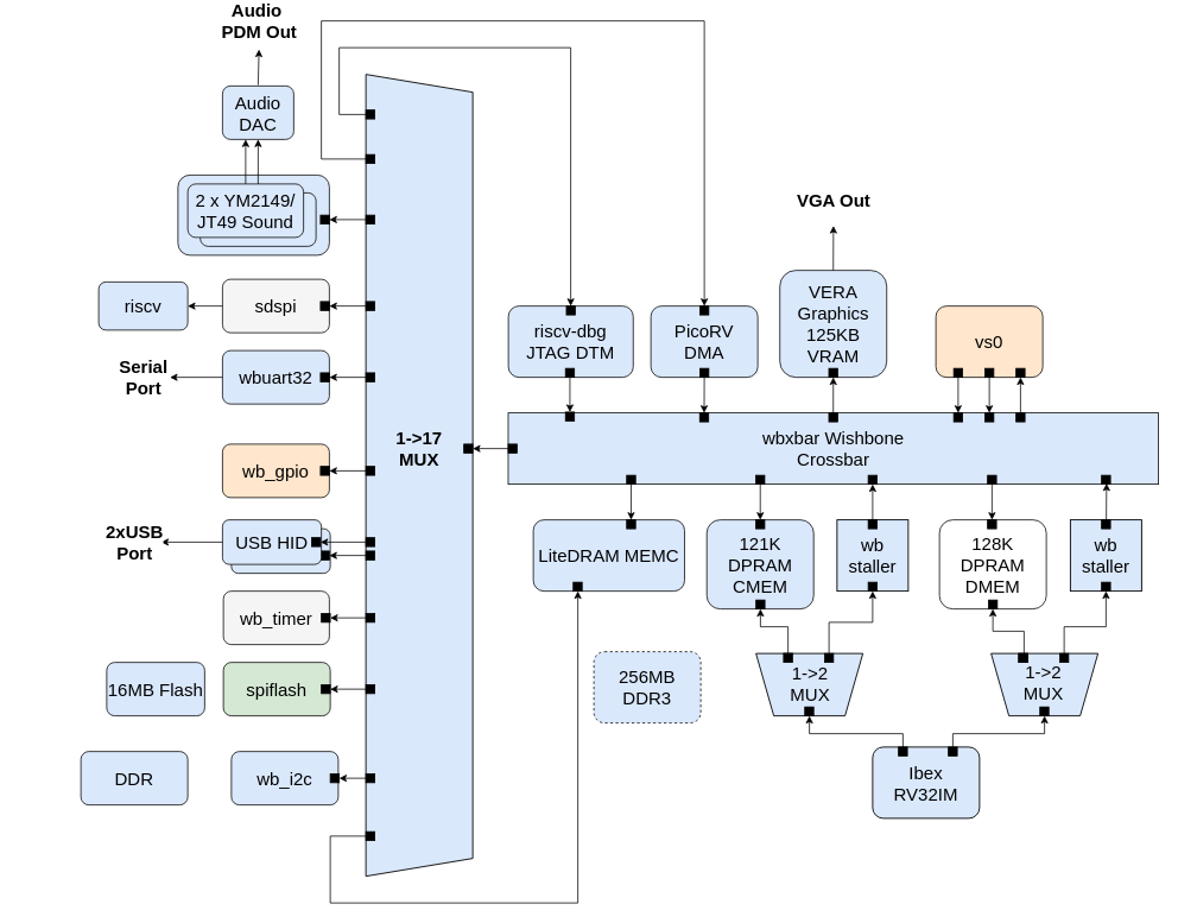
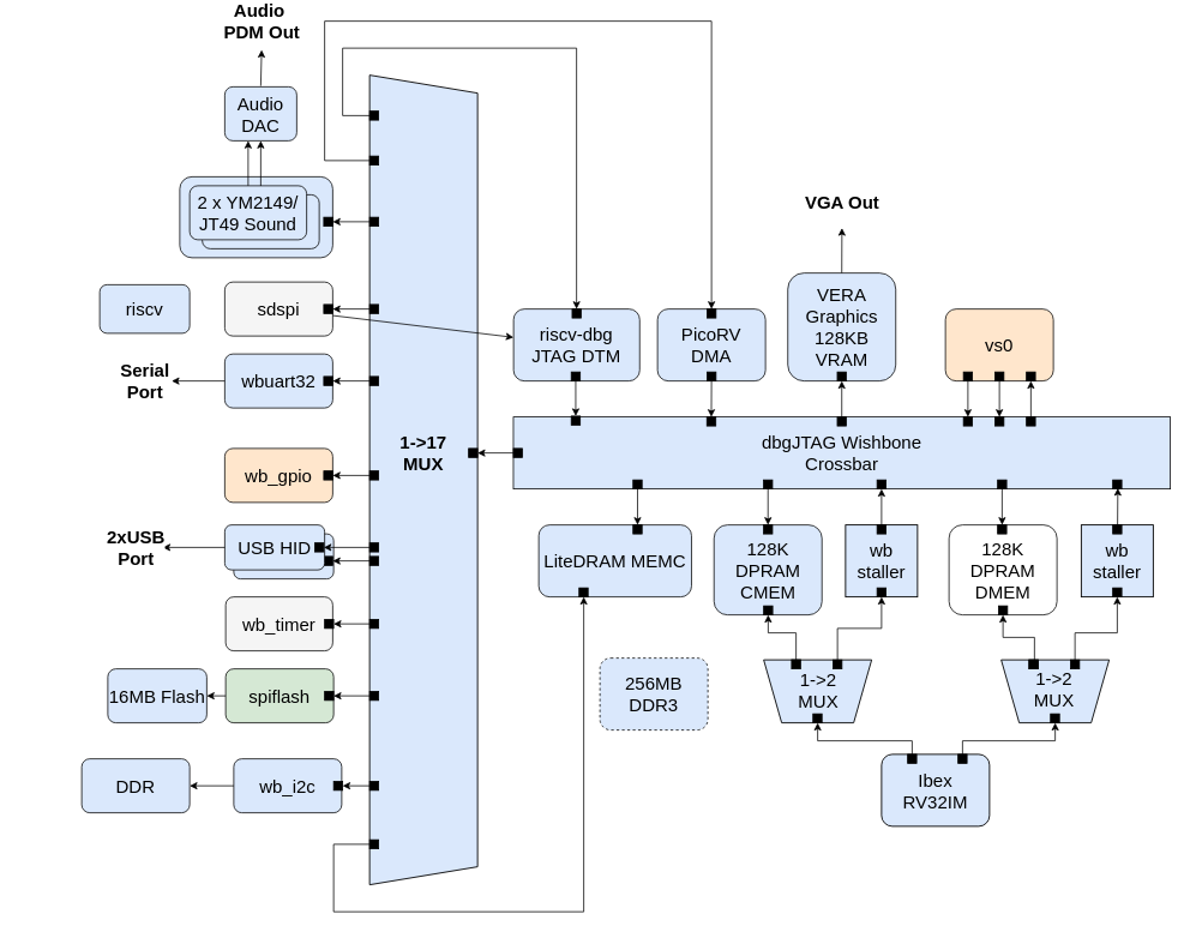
- <mxCell id="61" value="" style="endArrow=classic;html=1;rounded=0;fontSize=20;strokeColor=default;" parent="1" source="32" target="60" edge="1"><mxGeometry width="50" height="50" relative="1" as="geometry"><mxPoint x="440" y="570" as="sourcePoint" /><mxPoint x="490" y="520" as="targetPoint" /></mxGeometry></mxCell>
+ <mxCell id="61" value="" style="endArrow=classic;html=1;rounded=0;fontSize=20;strokeColor=default;" parent="1" source="32" target="88" edge="1"><mxGeometry width="50" height="50" relative="1" as="geometry"><mxPoint x="440" y="570" as="sourcePoint" /><mxPoint x="490" y="520" as="targetPoint" /></mxGeometry></mxCell>
- <mxCell id="11" value="VERA Graphics&lt;br&gt;125KB VRAM&lt;br&gt;" style="rounded=1;whiteSpace=wrap;html=1;fontSize=20;fillColor=#dae8fc;strokeColor=#000000;" parent="1" vertex="1"><mxGeometry x="874.8" width="120" height="120" as="geometry" y="300" /></mxCell>
+ <mxCell id="11" value="VERA Graphics&lt;br&gt;128KB VRAM&lt;br&gt;" style="rounded=1;whiteSpace=wrap;html=1;fontSize=20;fillColor=#dae8fc;strokeColor=#000000;" parent="1" vertex="1"><mxGeometry x="874.8" width="120" height="120" as="geometry" y="300" /></mxCell>
- <mxCell id="9" value="wbxbar Wishbone&lt;br&gt;Crossbar" style="rounded=0;whiteSpace=wrap;html=1;fontSize=20;fontStyle=0;fillColor=#DAE8FC;" parent="1" vertex="1"><mxGeometry x="569.8" y="460" width="730.2" height="80" as="geometry" /></mxCell>
+ <mxCell id="9" value="dbgJTAG Wishbone&lt;br&gt;Crossbar" style="rounded=0;whiteSpace=wrap;html=1;fontSize=20;fontStyle=0;fillColor=#DAE8FC;" parent="1" vertex="1"><mxGeometry x="569.8" y="460" width="730.2" height="80" as="geometry" /></mxCell>
- <mxCell id="93" value="121K&lt;br&gt;DPRAM&lt;br&gt;CMEM" style="rounded=1;whiteSpace=wrap;html=1;fontSize=20;fillColor=#DAE8FC;" parent="1" vertex="1"><mxGeometry x="792.8" y="580" width="120" height="100" as="geometry" /></mxCell>
+ <mxCell id="93" value="128K&lt;br&gt;DPRAM&lt;br&gt;CMEM" style="rounded=1;whiteSpace=wrap;html=1;fontSize=20;fillColor=#DAE8FC;" parent="1" vertex="1"><mxGeometry x="792.8" y="580" width="120" height="100" as="geometry" /></mxCell>
+ <mxCell id="63" value="" style="endArrow=classic;html=1;rounded=0;fontSize=20;" parent="1" source="46" target="62" edge="1"><mxGeometry width="50" height="50" relative="1" as="geometry"><mxPoint x="410" y="570" as="sourcePoint" /><mxPoint x="460" y="520" as="targetPoint" /></mxGeometry></mxCell>
+ <mxCell id="75" value="" style="endArrow=classic;html=1;rounded=0;" parent="1" source="70" target="74" edge="1"><mxGeometry width="50" height="50" relative="1" as="geometry"><mxPoint x="119.2" y="1010" as="sourcePoint" /><mxPoint x="169.2" y="960" as="targetPoint" /></mxGeometry></mxCell>
